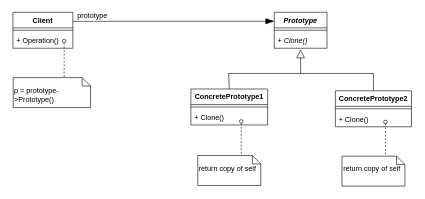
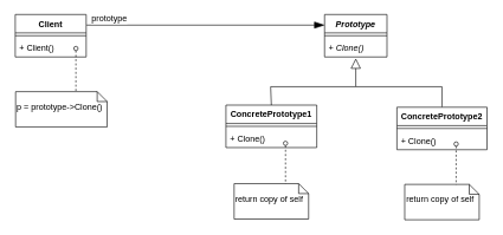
- <mxCell id="19" value="+ Operation()" style="text;strokeColor=none;fillColor=none;align=left;verticalAlign=top;spacingLeft=4;spacingRight=4;overflow=hidden;rotatable=0;points=[[0,0.5],[1,0.5]];portConstraint=eastwest;fontStyle=0" vertex="1" parent="17"><mxGeometry y="34" width="100" height="26" as="geometry" /></mxCell>
+ <mxCell id="19" value="+ Client()" style="text;strokeColor=none;fillColor=none;align=left;verticalAlign=top;spacingLeft=4;spacingRight=4;overflow=hidden;rotatable=0;points=[[0,0.5],[1,0.5]];portConstraint=eastwest;fontStyle=0" vertex="1" parent="17"><mxGeometry y="34" width="100" height="26" as="geometry" /></mxCell>
- <mxCell id="21" value="&lt;br&gt;p = prototype-&amp;gt;Prototype()" style="shape=note;whiteSpace=wrap;html=1;size=14;verticalAlign=top;align=left;spacingTop=-6;" vertex="1" parent="1"><mxGeometry x="21" y="129" width="129" height="50" as="geometry" /></mxCell>
+ <mxCell id="21" value="&lt;br&gt;p = prototype-&amp;gt;Clone()" style="shape=note;whiteSpace=wrap;html=1;size=14;verticalAlign=top;align=left;spacingTop=-6;" vertex="1" parent="1"><mxGeometry x="21" y="129" width="129" height="50" as="geometry" /></mxCell>
